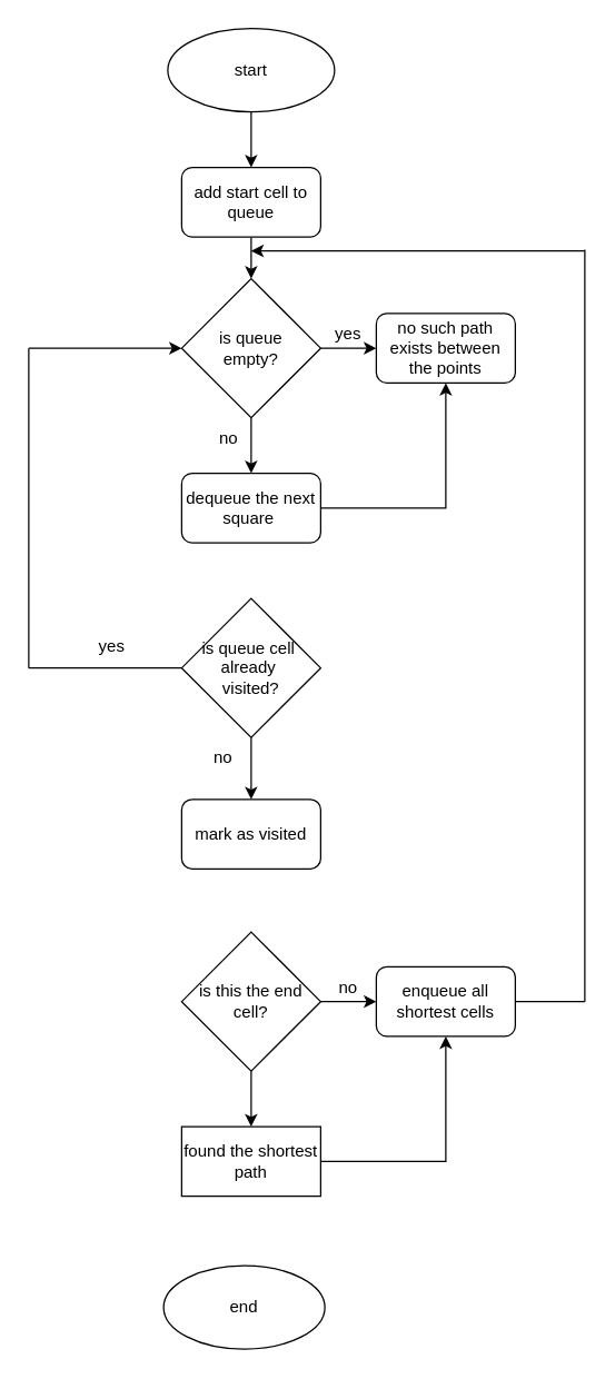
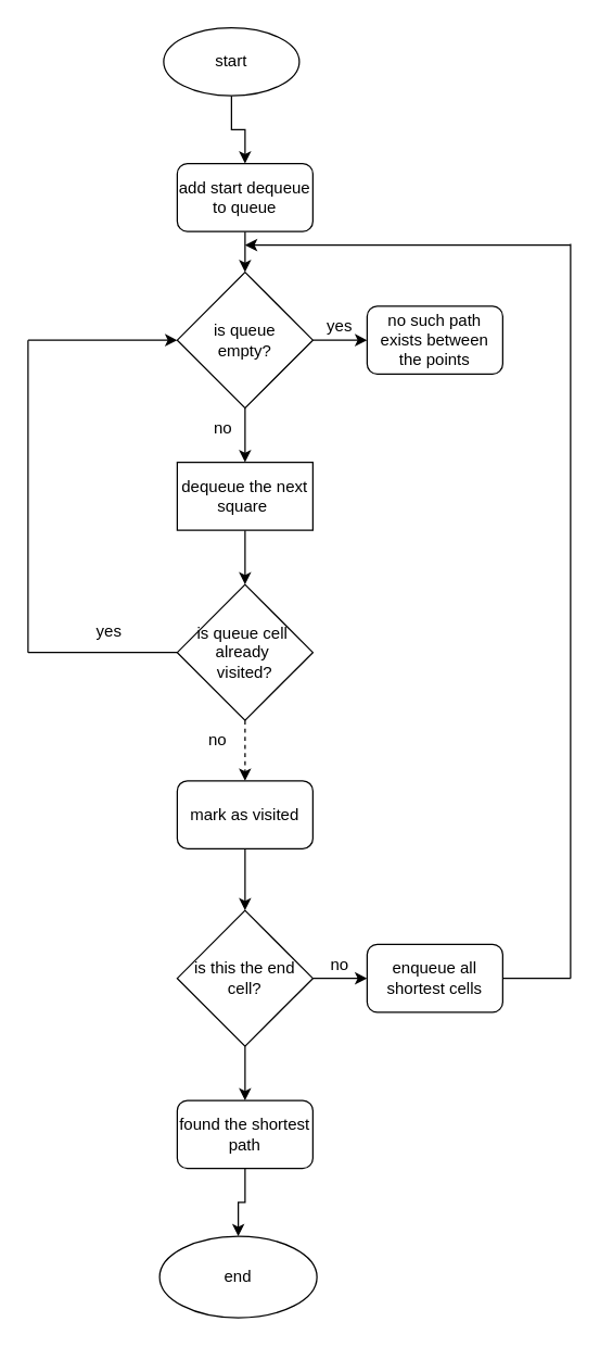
- <mxCell id="3" value="start" style="ellipse;whiteSpace=wrap;html=1;" vertex="1" parent="1"><mxGeometry x="120" y="20" width="120" height="60" as="geometry" /></mxCell>
+ <mxCell id="3" value="start" style="ellipse;whiteSpace=wrap;html=1;" vertex="1" parent="1"><mxGeometry x="120" y="20" width="100" height="50" as="geometry" /></mxCell>
- <mxCell id="11" value="add start cell to queue" style="rounded=1;whiteSpace=wrap;html=1;" vertex="1" parent="1"><mxGeometry x="130" y="120" width="100" height="50" as="geometry" /></mxCell>
+ <mxCell id="11" value="add start dequeue to queue" style="rounded=1;whiteSpace=wrap;html=1;" vertex="1" parent="1"><mxGeometry x="130" y="120" width="100" height="50" as="geometry" /></mxCell>
- <mxCell id="9" value="dequeue the next square&amp;nbsp;" style="rounded=1;whiteSpace=wrap;html=1;" vertex="1" parent="1"><mxGeometry x="130" y="340" width="100" height="50" as="geometry" /></mxCell>
+ <mxCell id="9" value="dequeue the next square&amp;nbsp;" style="whiteSpace=wrap;html=1;rounded=0;" vertex="1" parent="1"><mxGeometry x="130" y="340" width="100" height="50" as="geometry" /></mxCell>
- <mxCell id="8" style="edgeStyle=orthogonalEdgeStyle;rounded=0;orthogonalLoop=1;jettySize=auto;html=1;" edge="1" parent="1" source="9" target="7"><mxGeometry relative="1" as="geometry" /></mxCell>
+ <mxCell id="8" style="edgeStyle=orthogonalEdgeStyle;rounded=0;orthogonalLoop=1;jettySize=auto;html=1;" edge="1" parent="1" source="9" target="13"><mxGeometry relative="1" as="geometry" /></mxCell>
- <mxCell id="12" style="edgeStyle=orthogonalEdgeStyle;rounded=0;orthogonalLoop=1;jettySize=auto;html=1;" edge="1" parent="1" source="13" target="15"><mxGeometry relative="1" as="geometry" /></mxCell>
+ <mxCell id="12" style="edgeStyle=orthogonalEdgeStyle;rounded=0;orthogonalLoop=1;jettySize=auto;html=1;dashed=1;" edge="1" parent="1" source="13" target="15"><mxGeometry relative="1" as="geometry" /></mxCell>
+ <mxCell id="14" style="edgeStyle=orthogonalEdgeStyle;rounded=0;orthogonalLoop=1;jettySize=auto;html=1;" edge="1" parent="1" source="15" target="18"><mxGeometry relative="1" as="geometry" /></mxCell>
- <mxCell id="20" value="found the shortest path" style="whiteSpace=wrap;html=1;rounded=0;" vertex="1" parent="1"><mxGeometry x="130" y="810" width="100" height="50" as="geometry" /></mxCell>
+ <mxCell id="20" value="found the shortest path" style="rounded=1;whiteSpace=wrap;html=1;" vertex="1" parent="1"><mxGeometry x="130" y="810" width="100" height="50" as="geometry" /></mxCell>
- <mxCell id="19" style="edgeStyle=orthogonalEdgeStyle;rounded=0;orthogonalLoop=1;jettySize=auto;html=1;" edge="1" parent="1" source="20" target="21"><mxGeometry relative="1" as="geometry" /></mxCell>
+ <mxCell id="19" style="edgeStyle=orthogonalEdgeStyle;rounded=0;orthogonalLoop=1;jettySize=auto;html=1;" edge="1" parent="1" source="20" target="33"><mxGeometry relative="1" as="geometry" /></mxCell>
